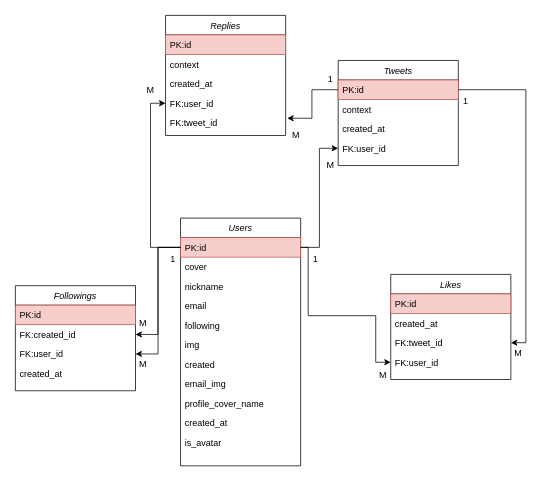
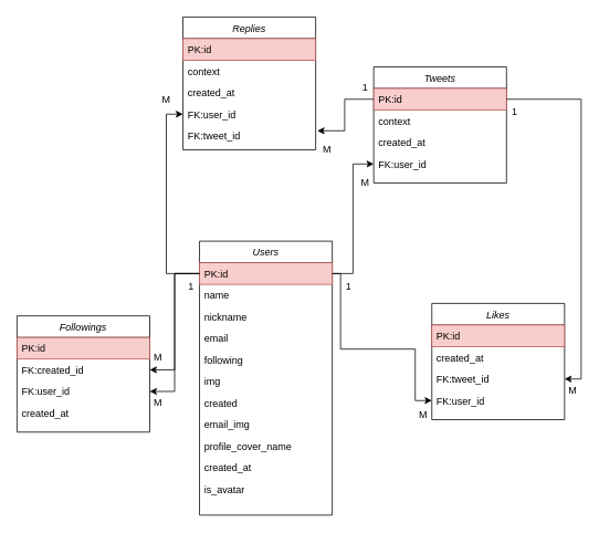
- <mxCell id="20" value="cover&#10;" style="text;align=left;verticalAlign=top;spacingLeft=4;spacingRight=4;overflow=hidden;rotatable=0;points=[[0,0.5],[1,0.5]];portConstraint=eastwest;fontColor=default;" parent="18" vertex="1"><mxGeometry y="52" width="160" height="26" as="geometry" /></mxCell>
+ <mxCell id="20" value="name&#10;" style="text;align=left;verticalAlign=top;spacingLeft=4;spacingRight=4;overflow=hidden;rotatable=0;points=[[0,0.5],[1,0.5]];portConstraint=eastwest;fontColor=default;" parent="18" vertex="1"><mxGeometry y="52" width="160" height="26" as="geometry" /></mxCell>
